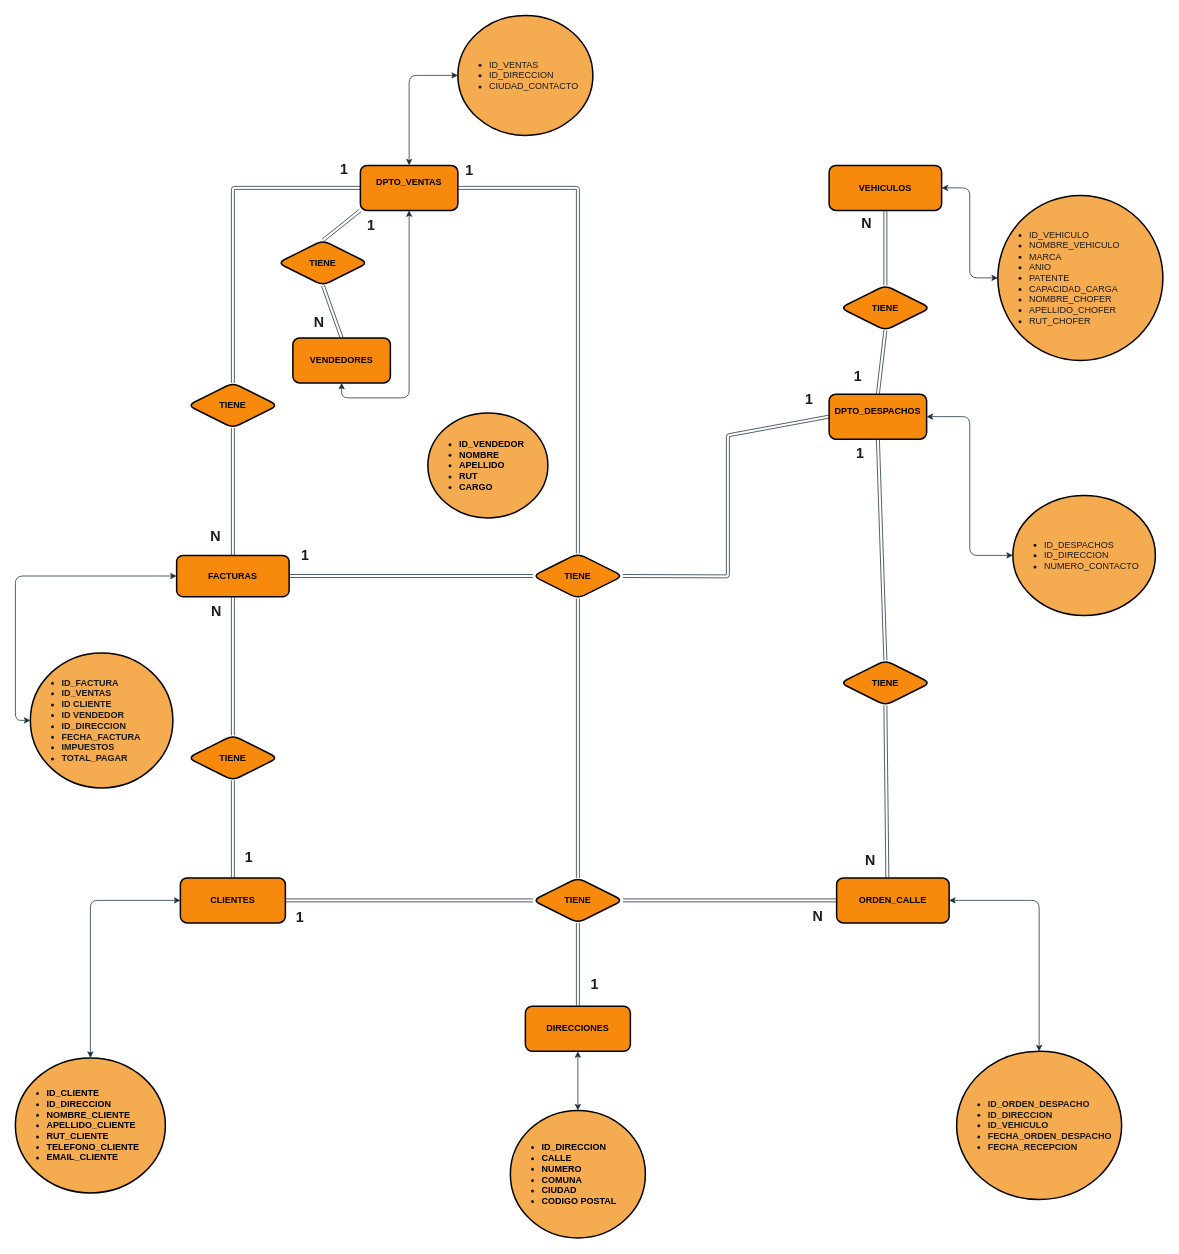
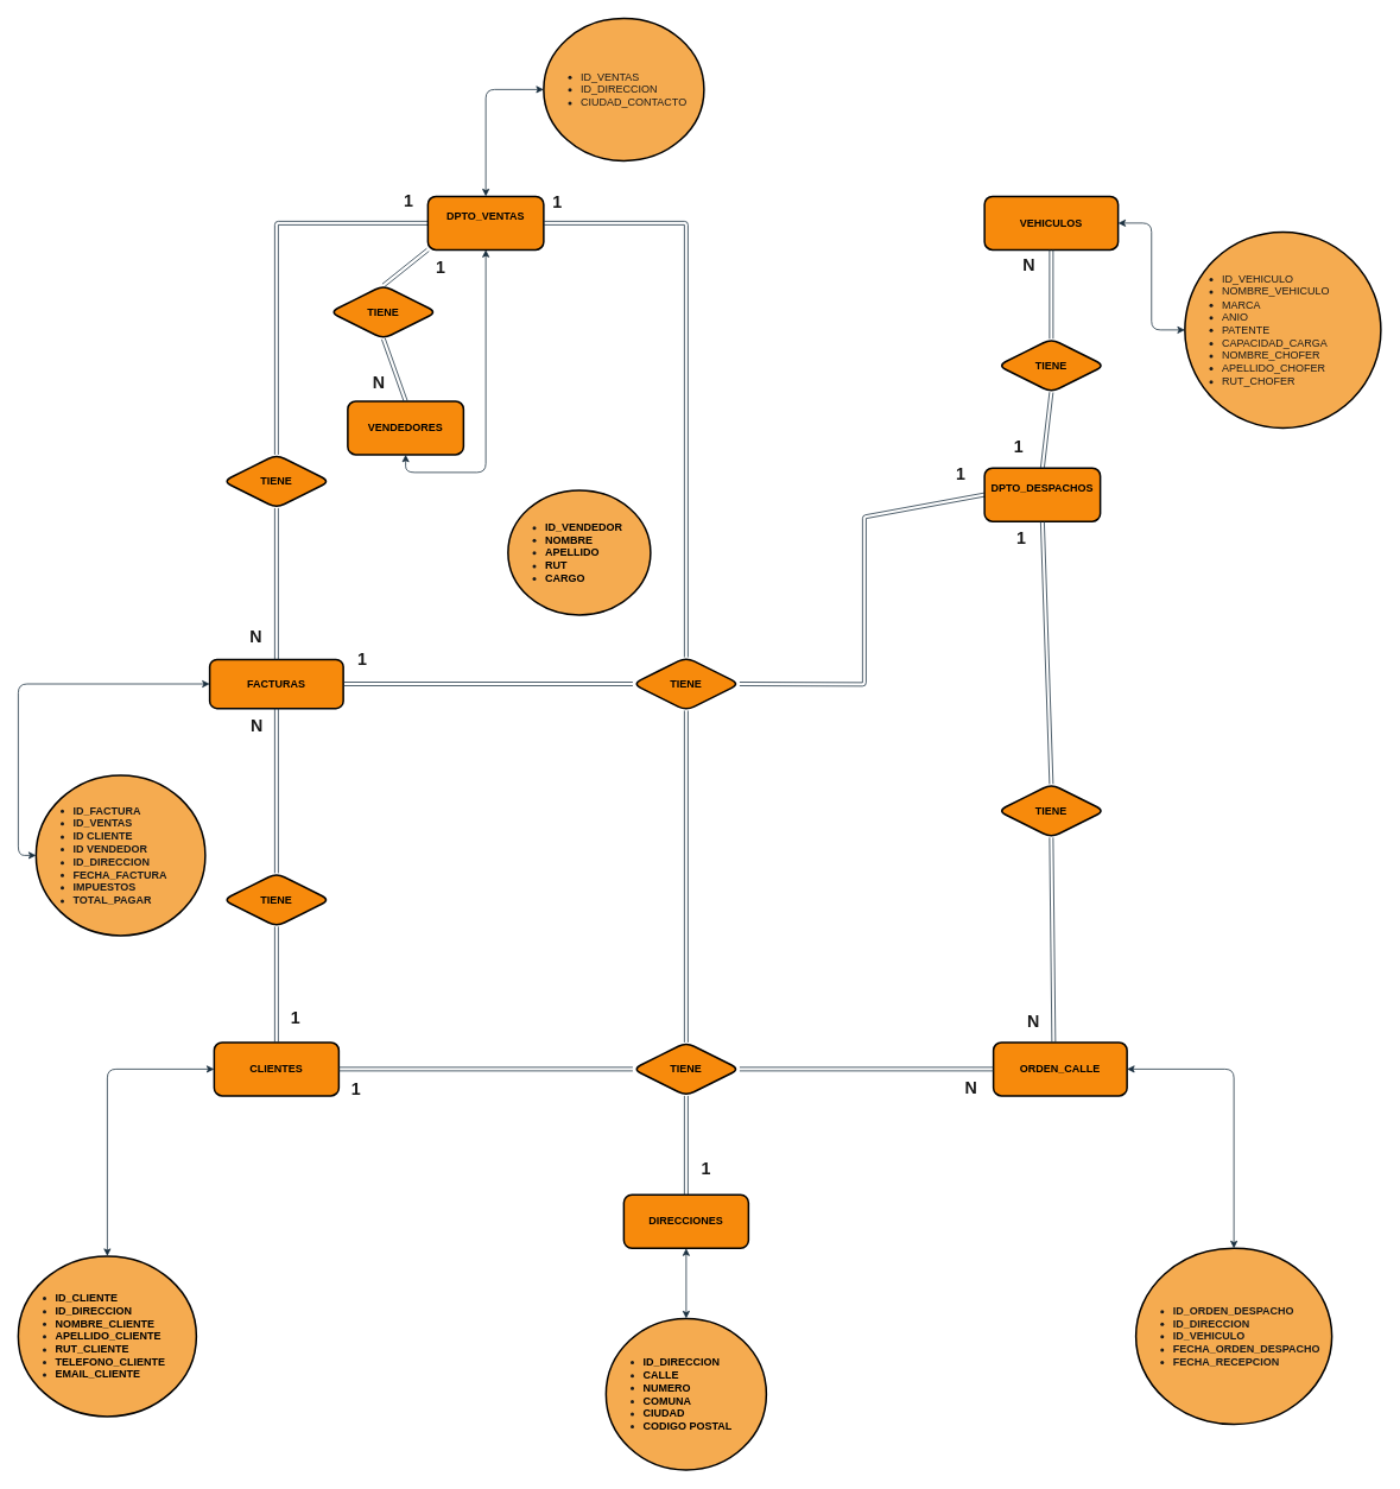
- <mxCell id="48" style="edgeStyle=orthogonalEdgeStyle;rounded=1;orthogonalLoop=1;jettySize=auto;html=1;exitX=1;exitY=0.5;exitDx=0;exitDy=0;entryX=0;entryY=0.5;entryDx=0;entryDy=0;startArrow=classic;startFill=1;labelBackgroundColor=none;fontColor=default;strokeColor=#182E3E;" edge="1" parent="1" source="33" target="34"><mxGeometry relative="1" as="geometry"><mxPoint x="980" y="70" as="sourcePoint" /><mxPoint x="1170" y="280" as="targetPoint" /></mxGeometry></mxCell>
- <mxCell id="34" value="&lt;ul&gt;&lt;li&gt;ID_DESPACHOS&lt;/li&gt;&lt;li&gt;ID_DIRECCION&lt;/li&gt;&lt;li&gt;NUMERO_CONTACTO&lt;/li&gt;&lt;/ul&gt;" style="ellipse;whiteSpace=wrap;html=1;align=left;labelBackgroundColor=none;fillColor=#F5AB50;strokeColor=#000000;fontColor=#1A1A1A;rounded=1;strokeWidth=2;" vertex="1" parent="1"><mxGeometry x="1350" y="660" width="190" height="160" as="geometry" /></mxCell>
